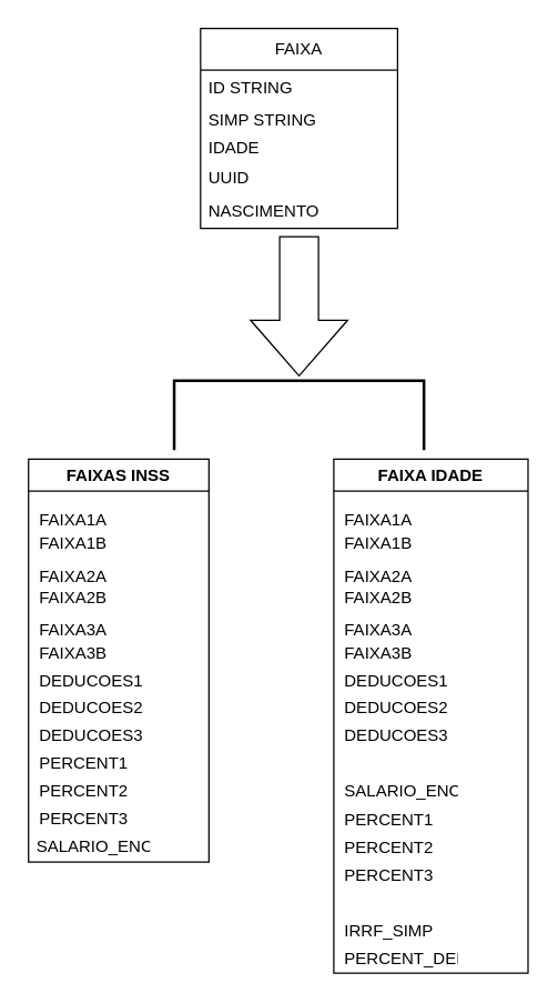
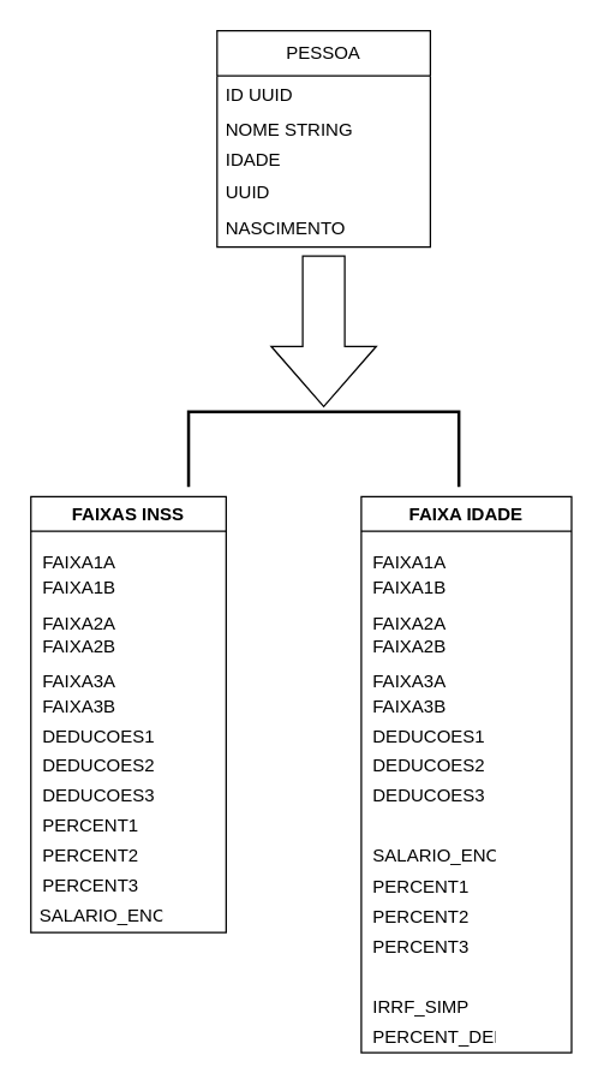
- <mxCell id="2" value="FAIXA" style="swimlane;fontStyle=0;childLayout=stackLayout;horizontal=1;startSize=30;horizontalStack=0;resizeParent=1;resizeParentMax=0;resizeLast=0;collapsible=1;marginBottom=0;whiteSpace=wrap;html=1;" vertex="1" parent="1"><mxGeometry x="143.98" y="20" width="142" height="144" as="geometry" /></mxCell>
+ <mxCell id="2" value="PESSOA" style="swimlane;fontStyle=0;childLayout=stackLayout;horizontal=1;startSize=30;horizontalStack=0;resizeParent=1;resizeParentMax=0;resizeLast=0;collapsible=1;marginBottom=0;whiteSpace=wrap;html=1;" vertex="1" parent="1"><mxGeometry x="143.98" y="20" width="142" height="144" as="geometry" /></mxCell>
- <mxCell id="3" value="ID STRING" style="text;strokeColor=none;fillColor=none;align=left;verticalAlign=middle;spacingLeft=4;spacingRight=4;overflow=hidden;points=[[0,0.5],[1,0.5]];portConstraint=eastwest;rotatable=0;whiteSpace=wrap;html=1;" vertex="1" parent="2"><mxGeometry y="30" width="142" height="26" as="geometry" /></mxCell>
+ <mxCell id="3" value="ID UUID" style="text;strokeColor=none;fillColor=none;align=left;verticalAlign=middle;spacingLeft=4;spacingRight=4;overflow=hidden;points=[[0,0.5],[1,0.5]];portConstraint=eastwest;rotatable=0;whiteSpace=wrap;html=1;" vertex="1" parent="2"><mxGeometry y="30" width="142" height="26" as="geometry" /></mxCell>
- <mxCell id="4" value="SIMP STRING" style="text;strokeColor=none;fillColor=none;align=left;verticalAlign=middle;spacingLeft=4;spacingRight=4;overflow=hidden;points=[[0,0.5],[1,0.5]];portConstraint=eastwest;rotatable=0;whiteSpace=wrap;html=1;" vertex="1" parent="2"><mxGeometry y="56" width="142" height="20" as="geometry" /></mxCell>
+ <mxCell id="4" value="NOME STRING" style="text;strokeColor=none;fillColor=none;align=left;verticalAlign=middle;spacingLeft=4;spacingRight=4;overflow=hidden;points=[[0,0.5],[1,0.5]];portConstraint=eastwest;rotatable=0;whiteSpace=wrap;html=1;" vertex="1" parent="2"><mxGeometry y="56" width="142" height="20" as="geometry" /></mxCell>
